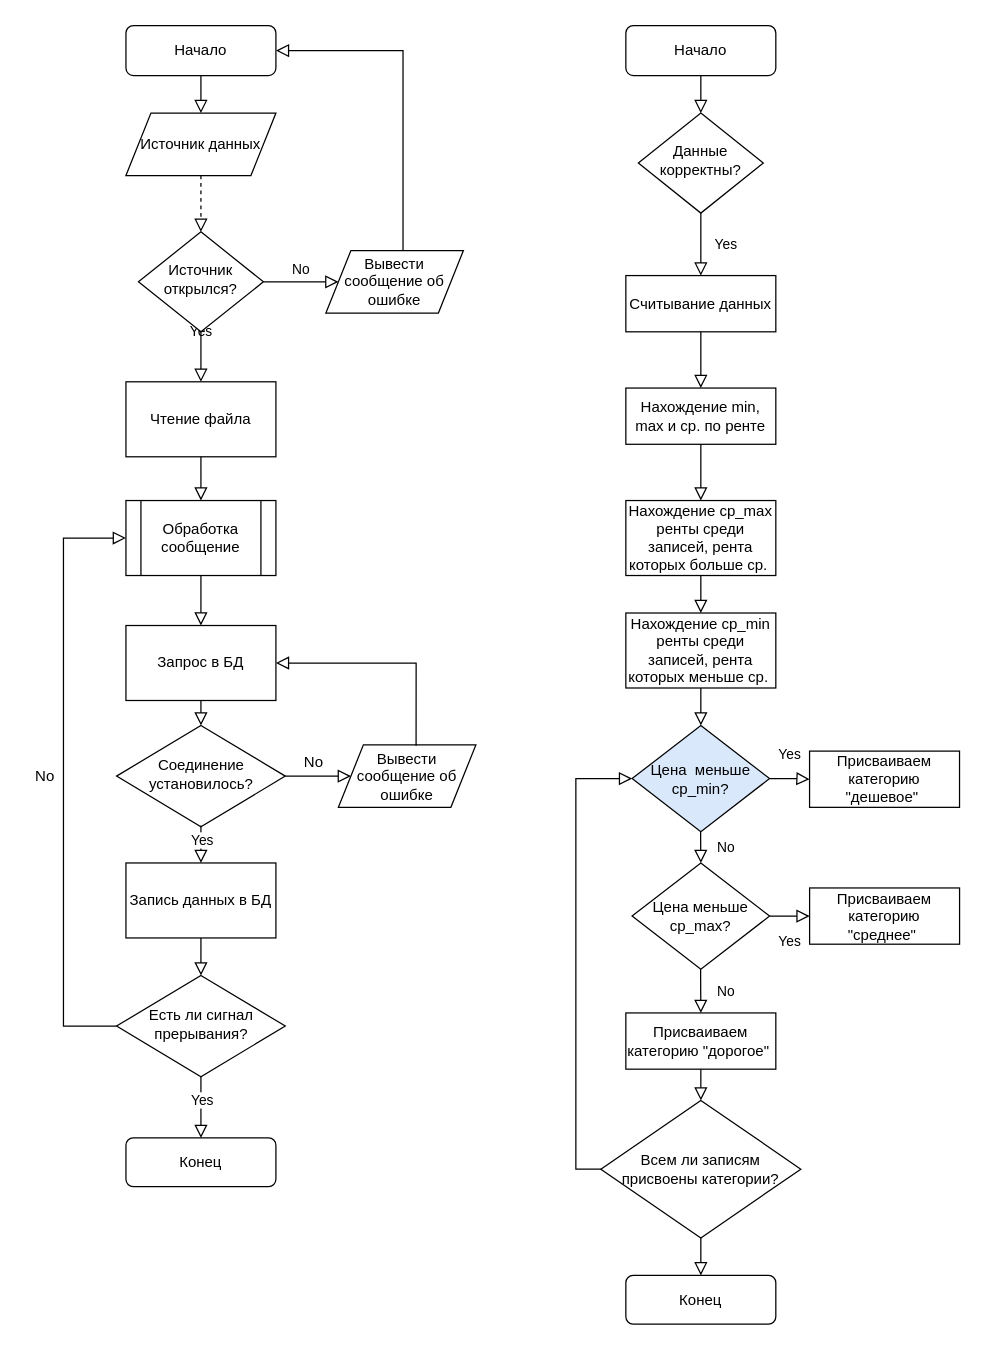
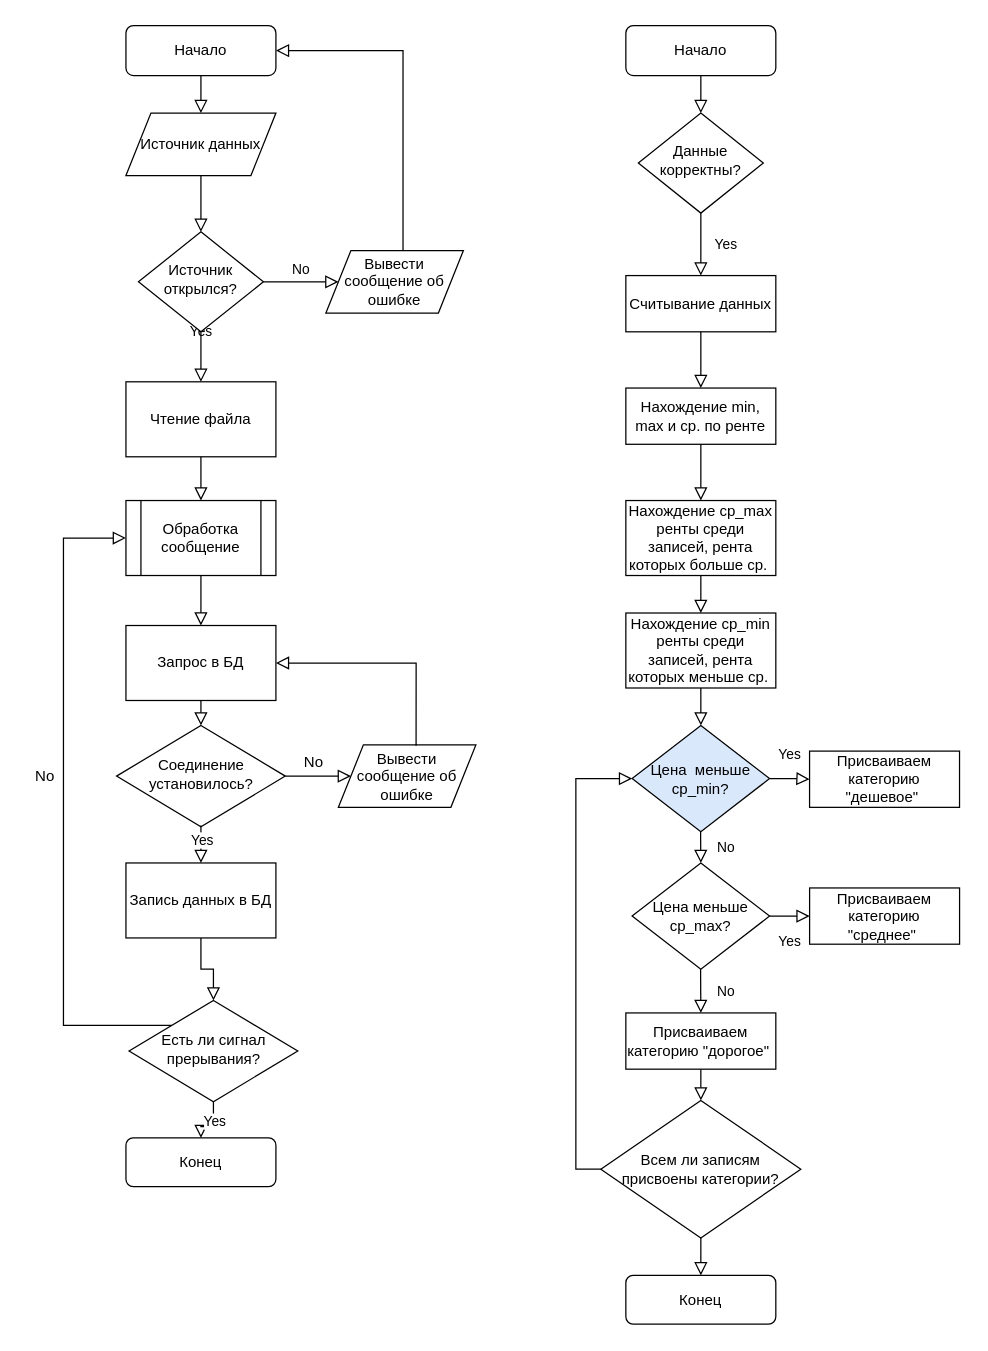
- <mxCell id="15" value="" style="rounded=0;html=1;jettySize=auto;orthogonalLoop=1;fontSize=11;endArrow=block;endFill=0;endSize=8;strokeWidth=1;shadow=0;labelBackgroundColor=none;edgeStyle=orthogonalEdgeStyle;exitX=0.5;exitY=1;exitDx=0;exitDy=0;entryX=0.5;entryY=0;entryDx=0;entryDy=0;dashed=1;" edge="1" parent="1" source="14" target="6"><mxGeometry relative="1" as="geometry"><mxPoint x="170.029" y="137" as="sourcePoint" /><mxPoint x="160" y="180" as="targetPoint" /></mxGeometry></mxCell>
+ <mxCell id="15" value="" style="rounded=0;html=1;jettySize=auto;orthogonalLoop=1;fontSize=11;endArrow=block;endFill=0;endSize=8;strokeWidth=1;shadow=0;labelBackgroundColor=none;edgeStyle=orthogonalEdgeStyle;exitX=0.5;exitY=1;exitDx=0;exitDy=0;entryX=0.5;entryY=0;entryDx=0;entryDy=0;" edge="1" parent="1" source="14" target="6"><mxGeometry relative="1" as="geometry"><mxPoint x="170.029" y="137" as="sourcePoint" /><mxPoint x="160" y="180" as="targetPoint" /></mxGeometry></mxCell>
- <mxCell id="27" value="Есть ли сигнал прерывания?" style="rhombus;whiteSpace=wrap;html=1;shadow=0;fontFamily=Helvetica;fontSize=12;align=center;strokeWidth=1;spacing=6;spacingTop=-4;" vertex="1" parent="1"><mxGeometry x="92.5" y="780" width="135" height="81" as="geometry" /></mxCell>
+ <mxCell id="27" value="Есть ли сигнал прерывания?" style="rhombus;whiteSpace=wrap;html=1;shadow=0;fontFamily=Helvetica;fontSize=12;align=center;strokeWidth=1;spacing=6;spacingTop=-4;" vertex="1" parent="1"><mxGeometry x="102.5" y="800" width="135" height="81" as="geometry" /></mxCell>
